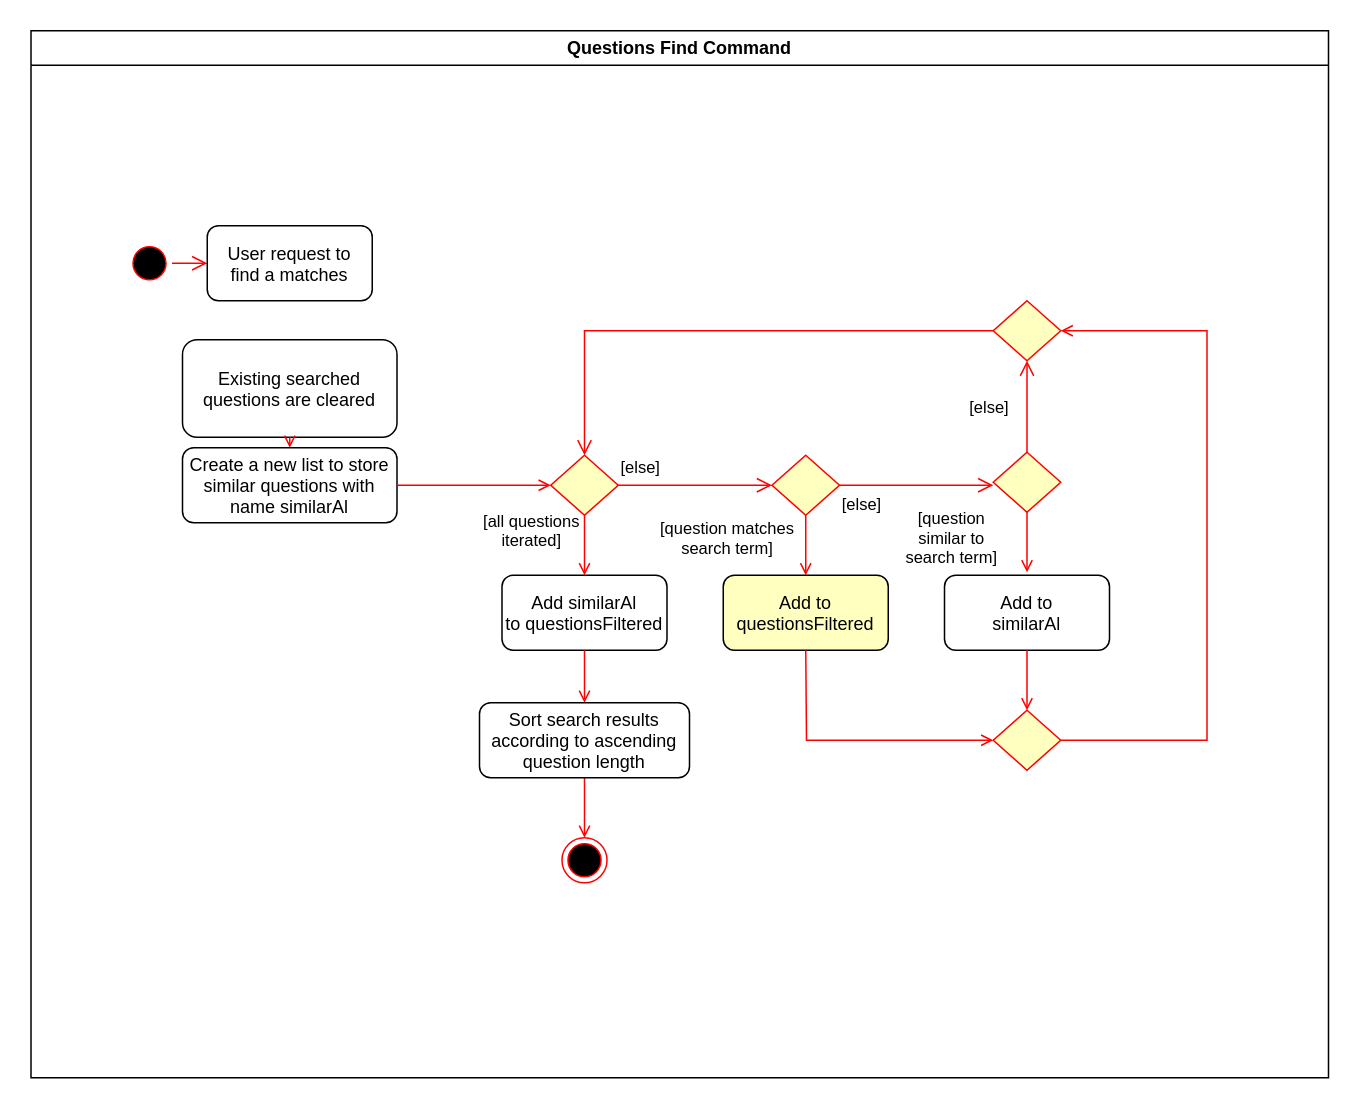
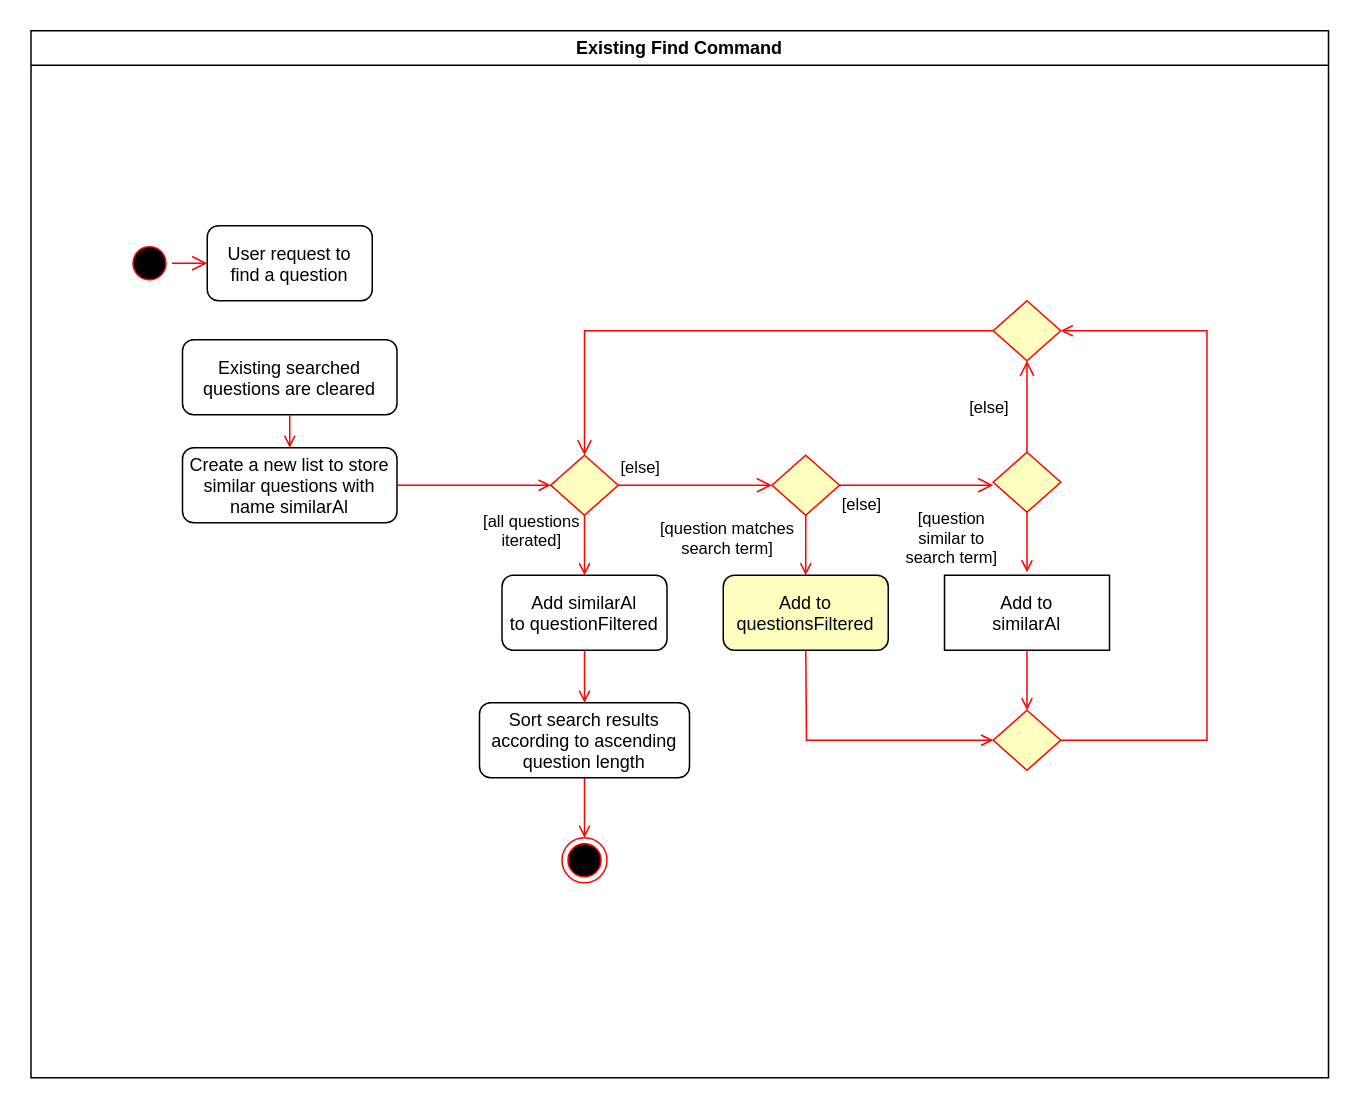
- <mxCell id="2" value="Questions Find Command" style="swimlane;whiteSpace=wrap" parent="1" vertex="1"><mxGeometry x="20" y="20" width="865" height="698" as="geometry" /></mxCell>
+ <mxCell id="2" value="Existing Find Command" style="swimlane;whiteSpace=wrap" parent="1" vertex="1"><mxGeometry x="20" y="20" width="865" height="698" as="geometry" /></mxCell>
- <mxCell id="5" value="User request to&#10;find a matches" style="rounded=1;" parent="2" vertex="1"><mxGeometry x="117.5" y="130" width="110" height="50" as="geometry" /></mxCell>
+ <mxCell id="5" value="User request to&#10;find a question" style="rounded=1;" parent="2" vertex="1"><mxGeometry x="117.5" y="130" width="110" height="50" as="geometry" /></mxCell>
- <mxCell id="13" value="Existing searched&#10;questions are cleared" style="rounded=1;" vertex="1" parent="2"><mxGeometry x="101" y="206" width="143" height="65" as="geometry" /></mxCell>
+ <mxCell id="13" value="Existing searched&#10;questions are cleared" style="rounded=1;" vertex="1" parent="2"><mxGeometry x="101" y="206" width="143" height="50" as="geometry" /></mxCell>
- <mxCell id="6" value="Add similarAl&#10;to questionsFiltered" style="rounded=1;" parent="2" vertex="1"><mxGeometry x="314" y="363" width="110" height="50" as="geometry" /></mxCell>
+ <mxCell id="6" value="Add similarAl&#10;to questionFiltered" style="rounded=1;" parent="2" vertex="1"><mxGeometry x="314" y="363" width="110" height="50" as="geometry" /></mxCell>
- <mxCell id="20" value="Add to&#10;similarAl" style="rounded=1;" vertex="1" parent="2"><mxGeometry x="609" y="363" width="110" height="50" as="geometry" /></mxCell>
+ <mxCell id="20" value="Add to&#10;similarAl" style="rounded=0;" vertex="1" parent="2"><mxGeometry x="609" y="363" width="110" height="50" as="geometry" /></mxCell>
